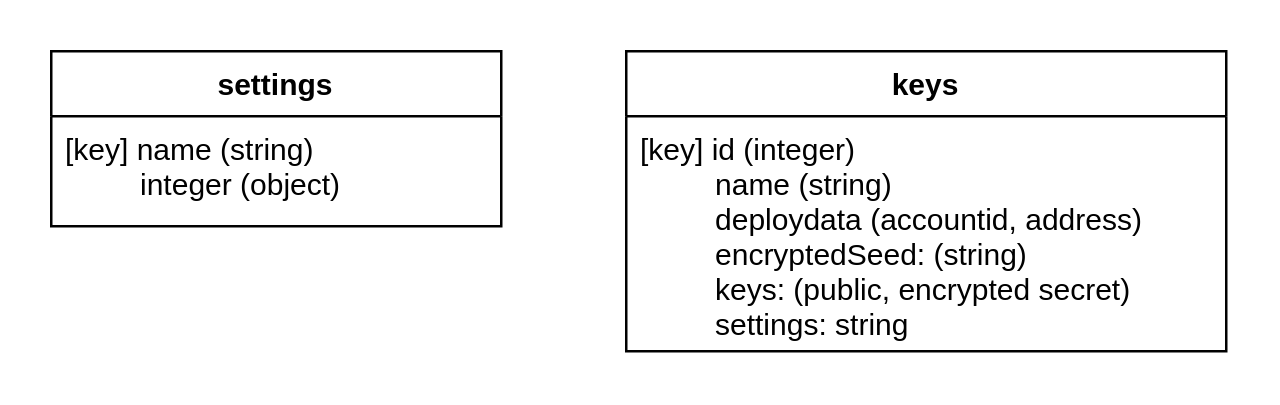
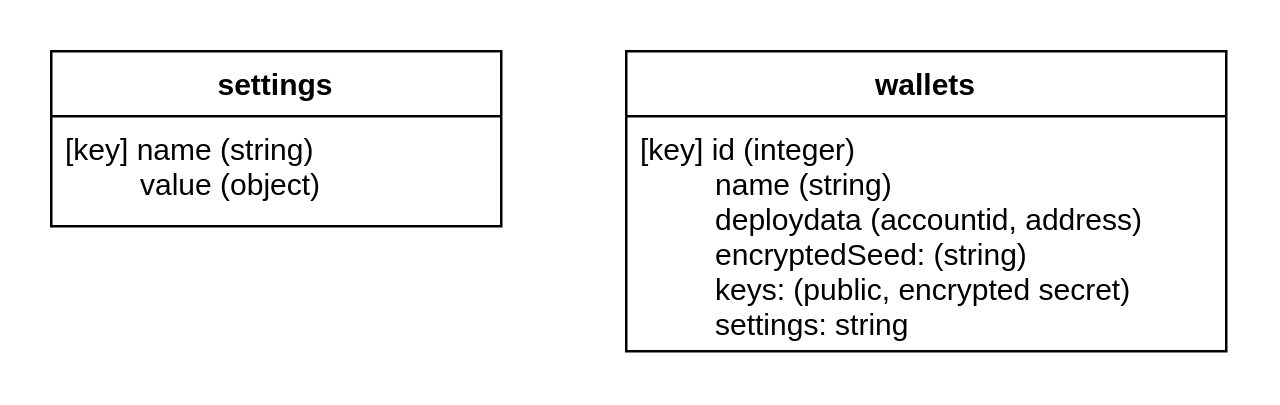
- <mxCell id="4" value="keys" style="swimlane;fontStyle=1;align=center;verticalAlign=top;childLayout=stackLayout;horizontal=1;startSize=26;horizontalStack=0;resizeParent=1;resizeParentMax=0;resizeLast=0;collapsible=1;marginBottom=0;" vertex="1" parent="1"><mxGeometry x="250" y="20" width="240" height="120" as="geometry" /></mxCell>
+ <mxCell id="4" value="wallets" style="swimlane;fontStyle=1;align=center;verticalAlign=top;childLayout=stackLayout;horizontal=1;startSize=26;horizontalStack=0;resizeParent=1;resizeParentMax=0;resizeLast=0;collapsible=1;marginBottom=0;" vertex="1" parent="1"><mxGeometry x="250" y="20" width="240" height="120" as="geometry" /></mxCell>
- <mxCell id="3" value="[key] name (string)&#10;         integer (object)&#10;" style="text;strokeColor=none;fillColor=none;align=left;verticalAlign=top;spacingLeft=4;spacingRight=4;overflow=hidden;rotatable=0;points=[[0,0.5],[1,0.5]];portConstraint=eastwest;" vertex="1" parent="2"><mxGeometry y="26" width="180" height="44" as="geometry" /></mxCell>
+ <mxCell id="3" value="[key] name (string)&#10;         value (object)&#10;" style="text;strokeColor=none;fillColor=none;align=left;verticalAlign=top;spacingLeft=4;spacingRight=4;overflow=hidden;rotatable=0;points=[[0,0.5],[1,0.5]];portConstraint=eastwest;" vertex="1" parent="2"><mxGeometry y="26" width="180" height="44" as="geometry" /></mxCell>
